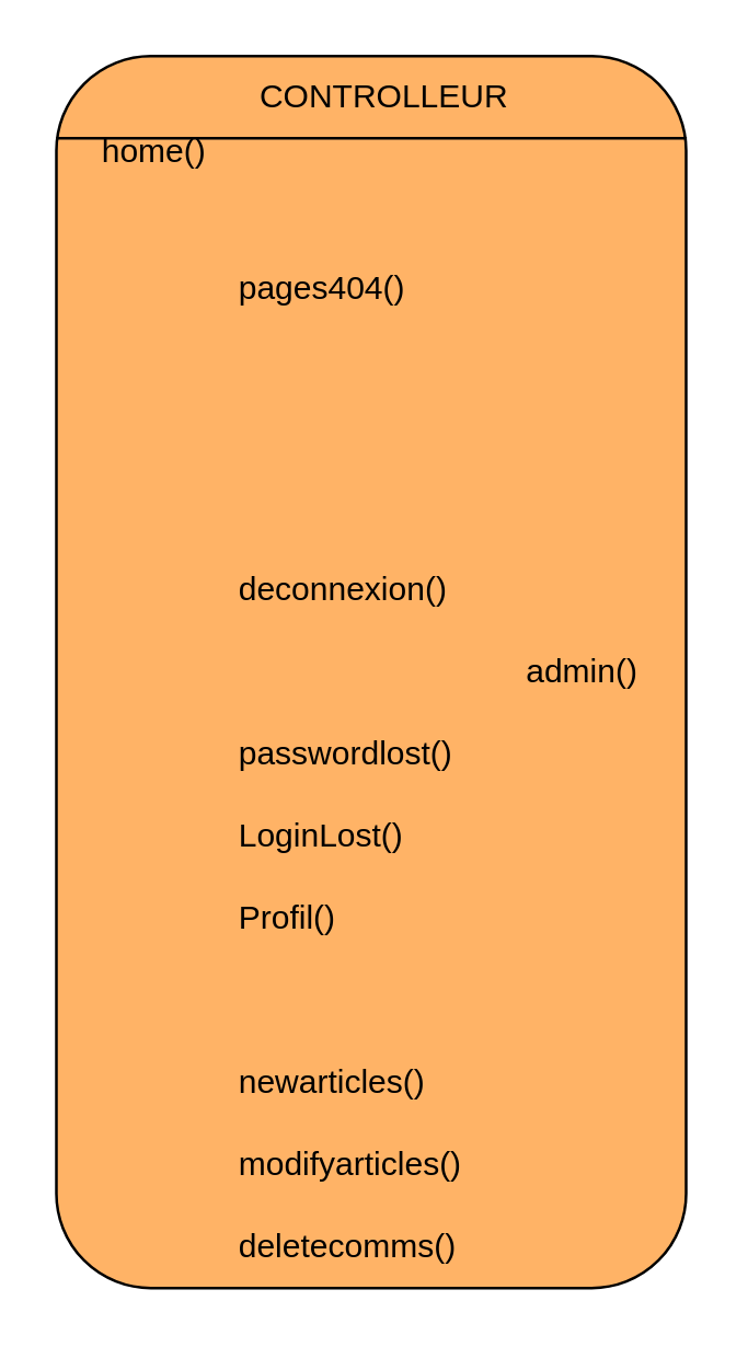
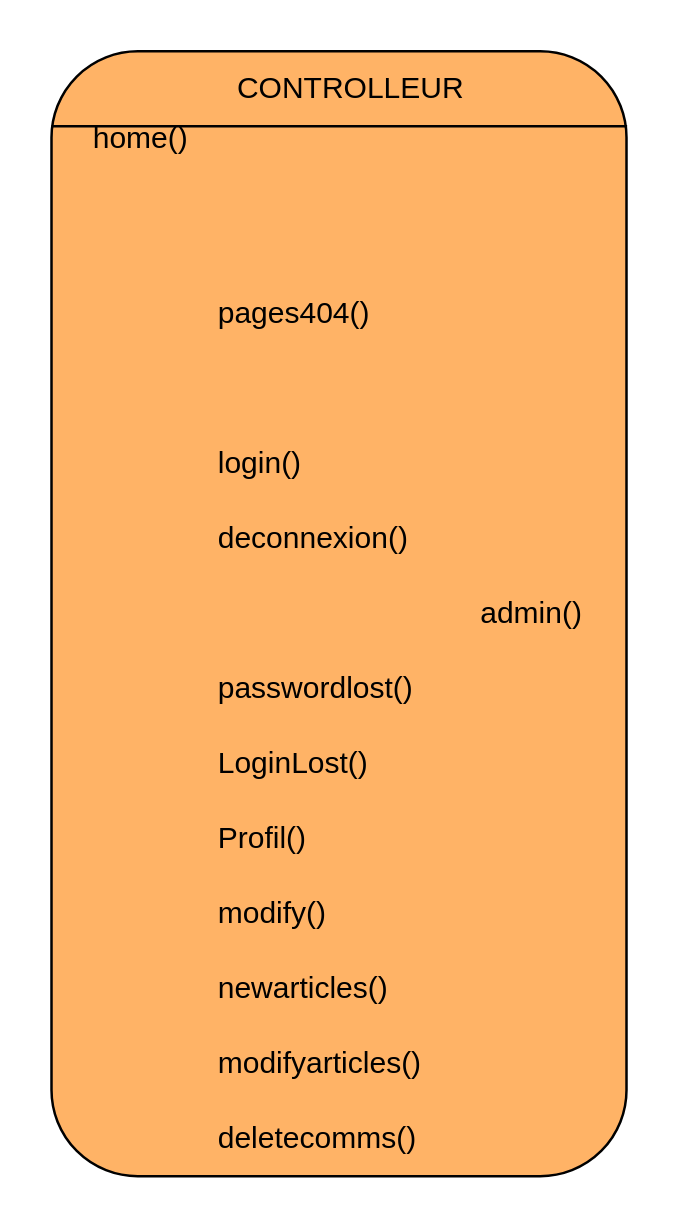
- <mxCell id="5" value="pages404()" style="text;html=1;strokeColor=none;fillColor=none;align=left;verticalAlign=middle;whiteSpace=wrap;rounded=0;fontColor=none;" parent="1" vertex="1"><mxGeometry x="85" y="90" width="70.5" height="30" as="geometry" /></mxCell>
+ <mxCell id="5" value="pages404()" style="text;html=1;strokeColor=none;fillColor=none;align=left;verticalAlign=middle;whiteSpace=wrap;rounded=0;fontColor=none;" parent="1" vertex="1"><mxGeometry x="85" y="110" width="70.5" height="30" as="geometry" /></mxCell>
+ <mxCell id="6" value="login()" style="text;html=1;strokeColor=none;fillColor=none;align=left;verticalAlign=middle;whiteSpace=wrap;rounded=0;fontColor=none;" parent="1" vertex="1"><mxGeometry x="85" y="170" width="50.5" height="30" as="geometry" /></mxCell>
+ <mxCell id="12" value="modify()" style="text;html=1;strokeColor=none;fillColor=none;align=left;verticalAlign=middle;whiteSpace=wrap;rounded=0;fontColor=none;" parent="1" vertex="1"><mxGeometry x="85" y="350" width="50.5" height="30" as="geometry" /></mxCell>
